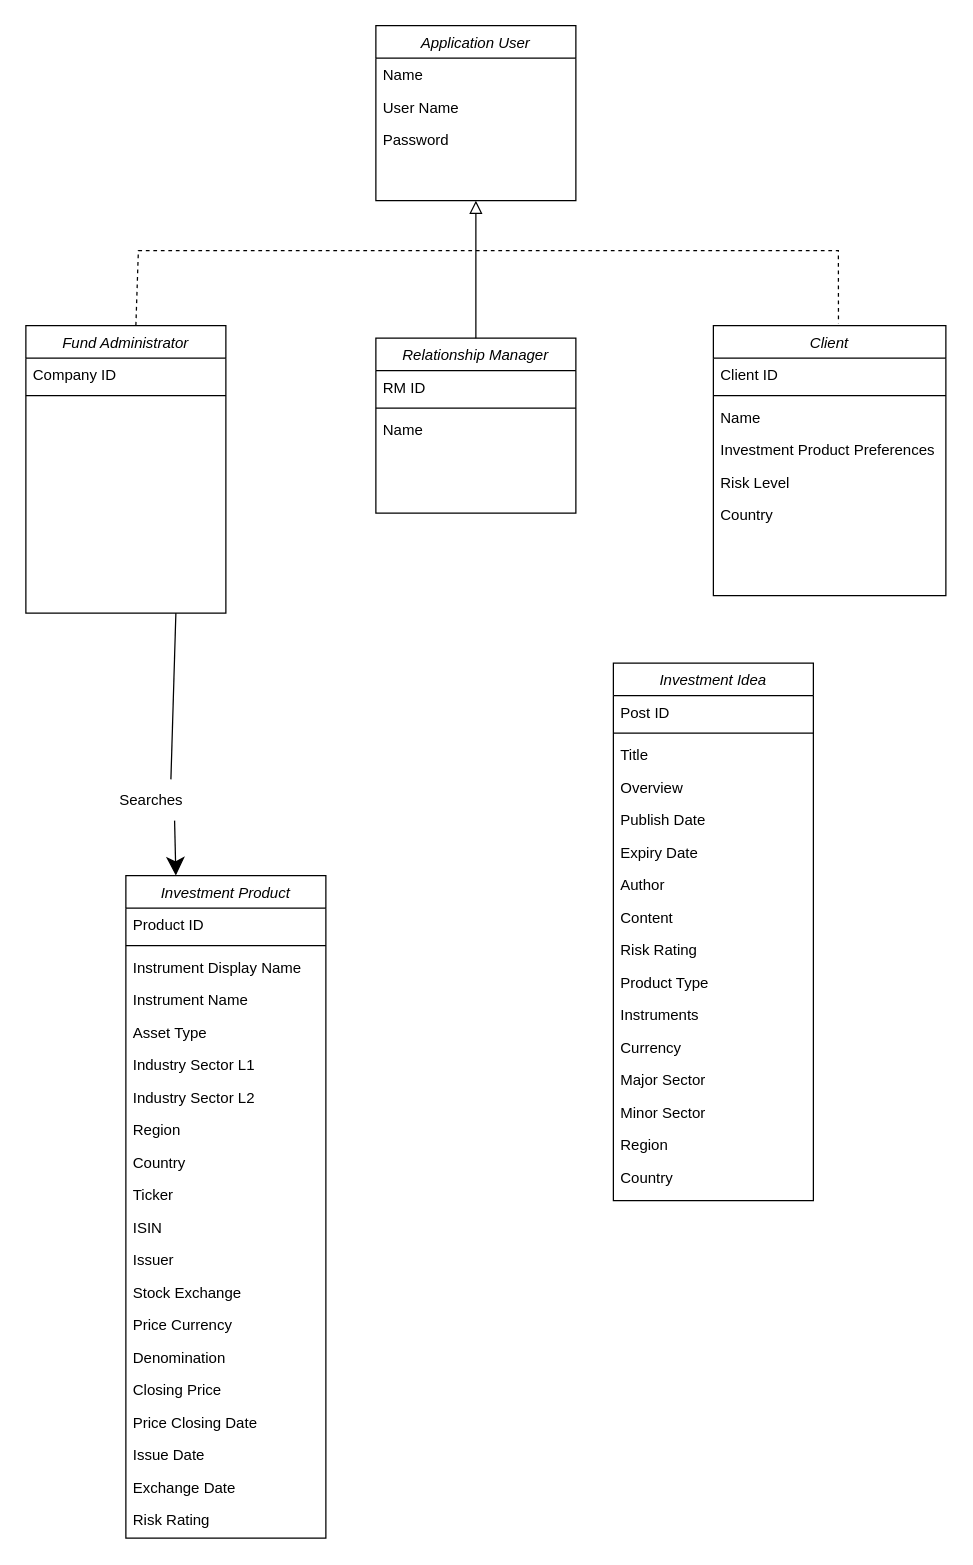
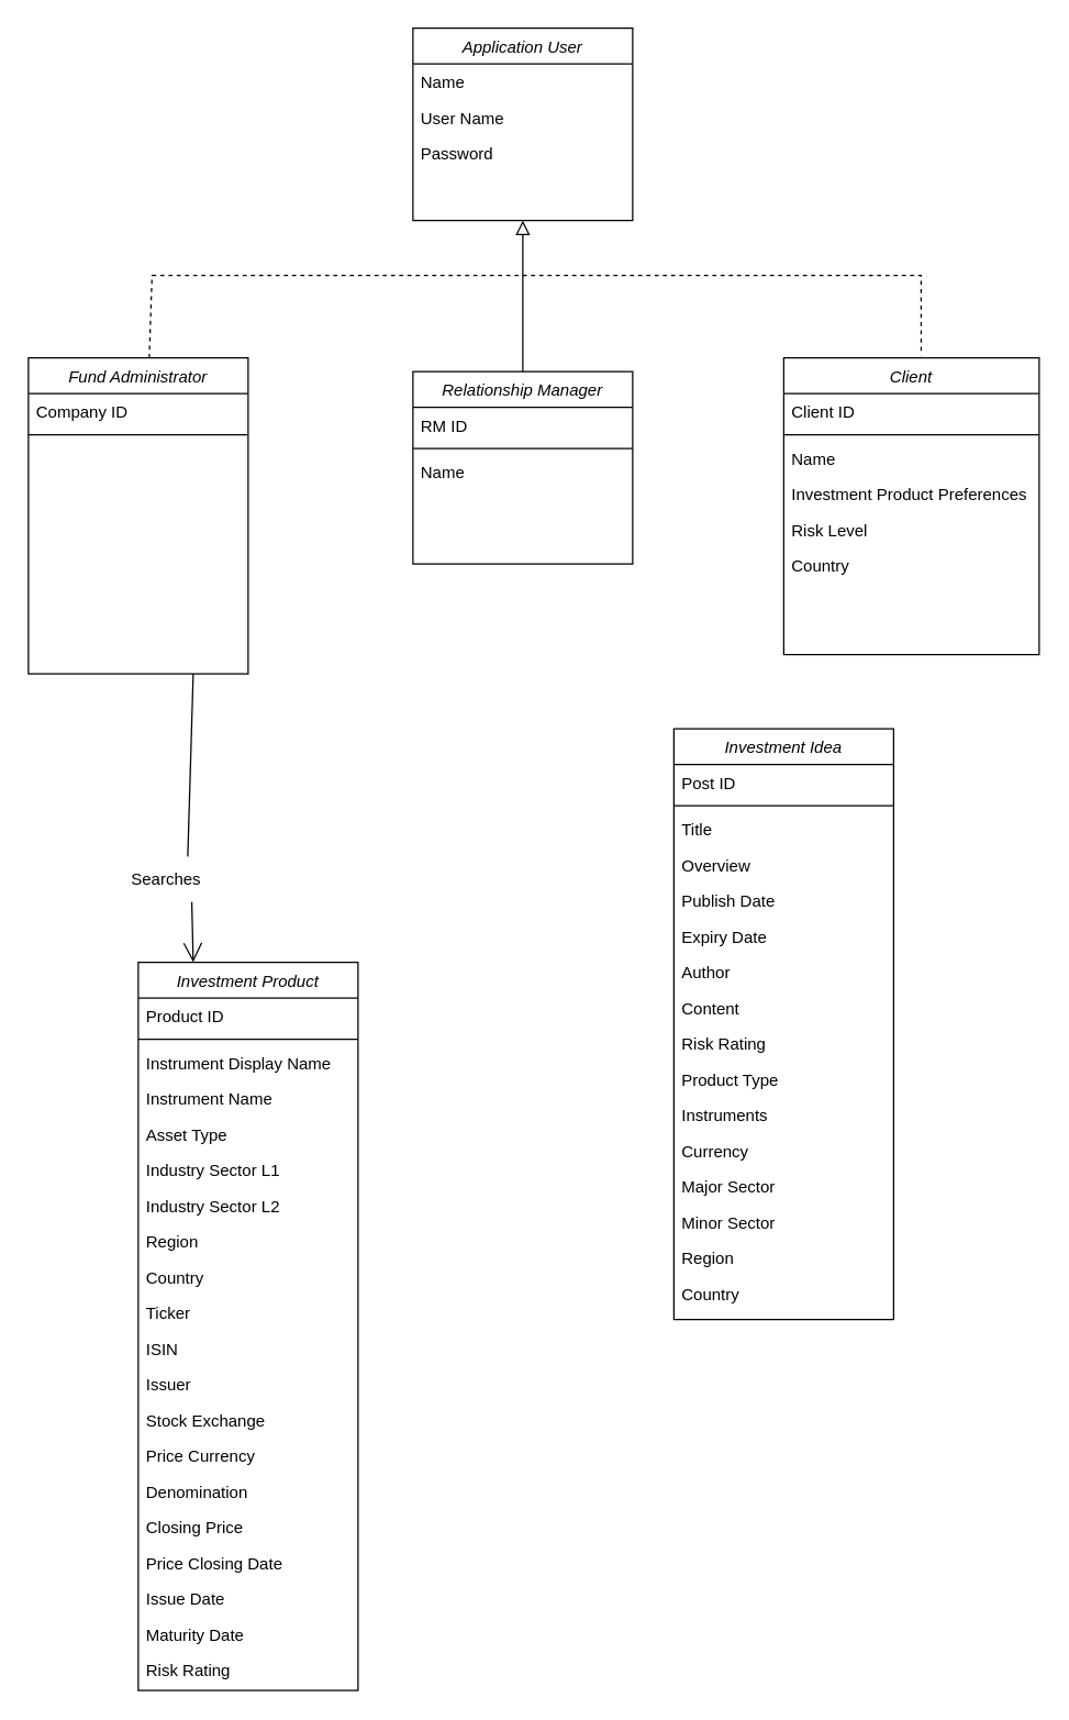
- <mxCell id="56" value="" style="endArrow=classic;endFill=1;endSize=12;html=1;rounded=0;exitX=0.771;exitY=1.033;exitDx=0;exitDy=0;exitPerimeter=0;entryX=0.25;entryY=0;entryDx=0;entryDy=0;" parent="1" source="55" target="9" edge="1"><mxGeometry width="160" relative="1" as="geometry"><mxPoint x="300" y="330" as="sourcePoint" /><mxPoint x="460" y="330" as="targetPoint" /></mxGeometry></mxCell>
+ <mxCell id="56" value="" style="endArrow=open;endFill=1;endSize=12;html=1;rounded=0;exitX=0.771;exitY=1.033;exitDx=0;exitDy=0;exitPerimeter=0;entryX=0.25;entryY=0;entryDx=0;entryDy=0;" parent="1" source="55" target="9" edge="1"><mxGeometry width="160" relative="1" as="geometry"><mxPoint x="300" y="330" as="sourcePoint" /><mxPoint x="460" y="330" as="targetPoint" /></mxGeometry></mxCell>
- <mxCell id="28" value="Exchange Date" style="text;align=left;verticalAlign=top;spacingLeft=4;spacingRight=4;overflow=hidden;rotatable=0;points=[[0,0.5],[1,0.5]];portConstraint=eastwest;" parent="9" vertex="1"><mxGeometry y="476" width="160" height="26" as="geometry" /></mxCell>
+ <mxCell id="28" value="Maturity Date" style="text;align=left;verticalAlign=top;spacingLeft=4;spacingRight=4;overflow=hidden;rotatable=0;points=[[0,0.5],[1,0.5]];portConstraint=eastwest;" parent="9" vertex="1"><mxGeometry y="476" width="160" height="26" as="geometry" /></mxCell>
